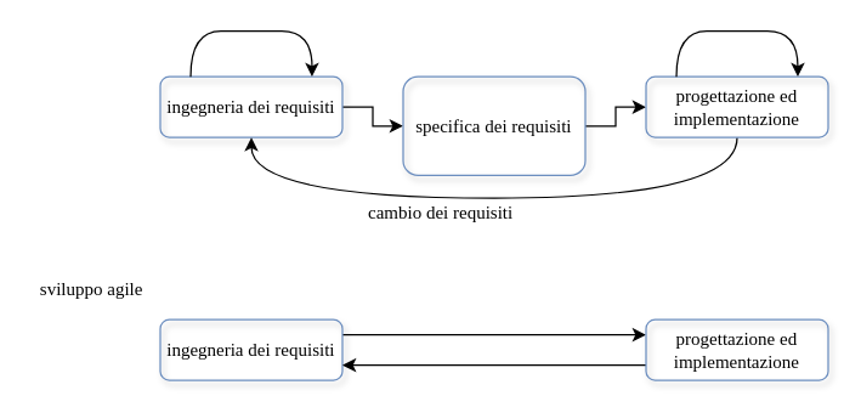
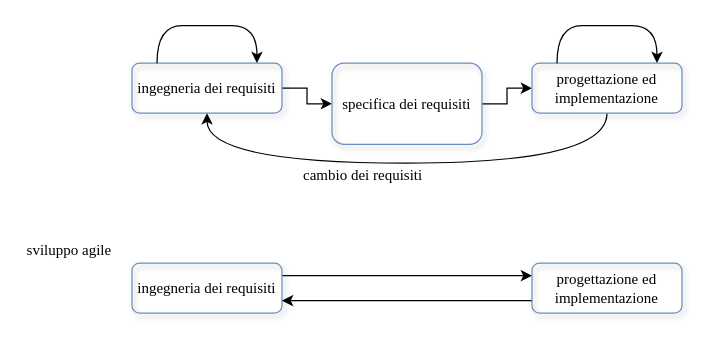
- <mxCell id="15" value="sviluppo agile" style="text;html=1;align=center;verticalAlign=middle;whiteSpace=wrap;rounded=0;fontFamily=Times New Roman;" vertex="1" parent="1"><mxGeometry x="20" y="180" width="80" height="20" as="geometry" /></mxCell>
+ <mxCell id="15" value="sviluppo agile" style="text;html=1;align=center;verticalAlign=middle;whiteSpace=wrap;rounded=0;fontFamily=Times New Roman;" vertex="1" parent="1"><mxGeometry x="15" y="190" width="80" height="20" as="geometry" /></mxCell>
